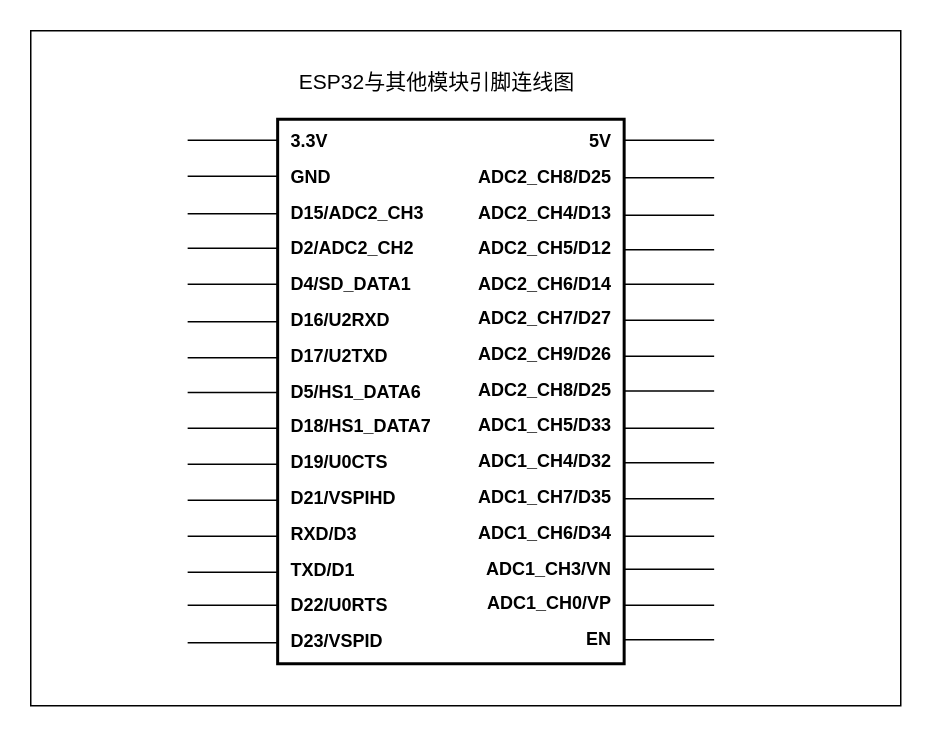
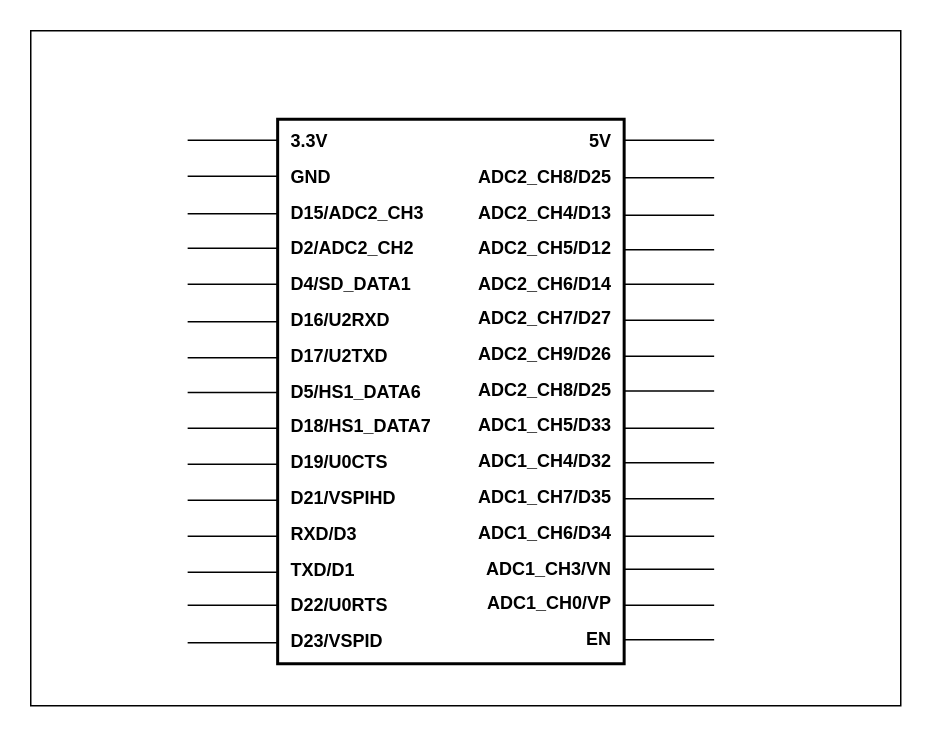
- <mxCell id="34" value="&lt;font style=&quot;font-size: 14px;&quot;&gt;ESP32与其他模块引脚连线图&lt;/font&gt;" style="text;html=1;align=center;verticalAlign=middle;whiteSpace=wrap;rounded=0;" vertex="1" parent="1"><mxGeometry x="165.6" y="39" width="250" height="30" as="geometry" /></mxCell>
